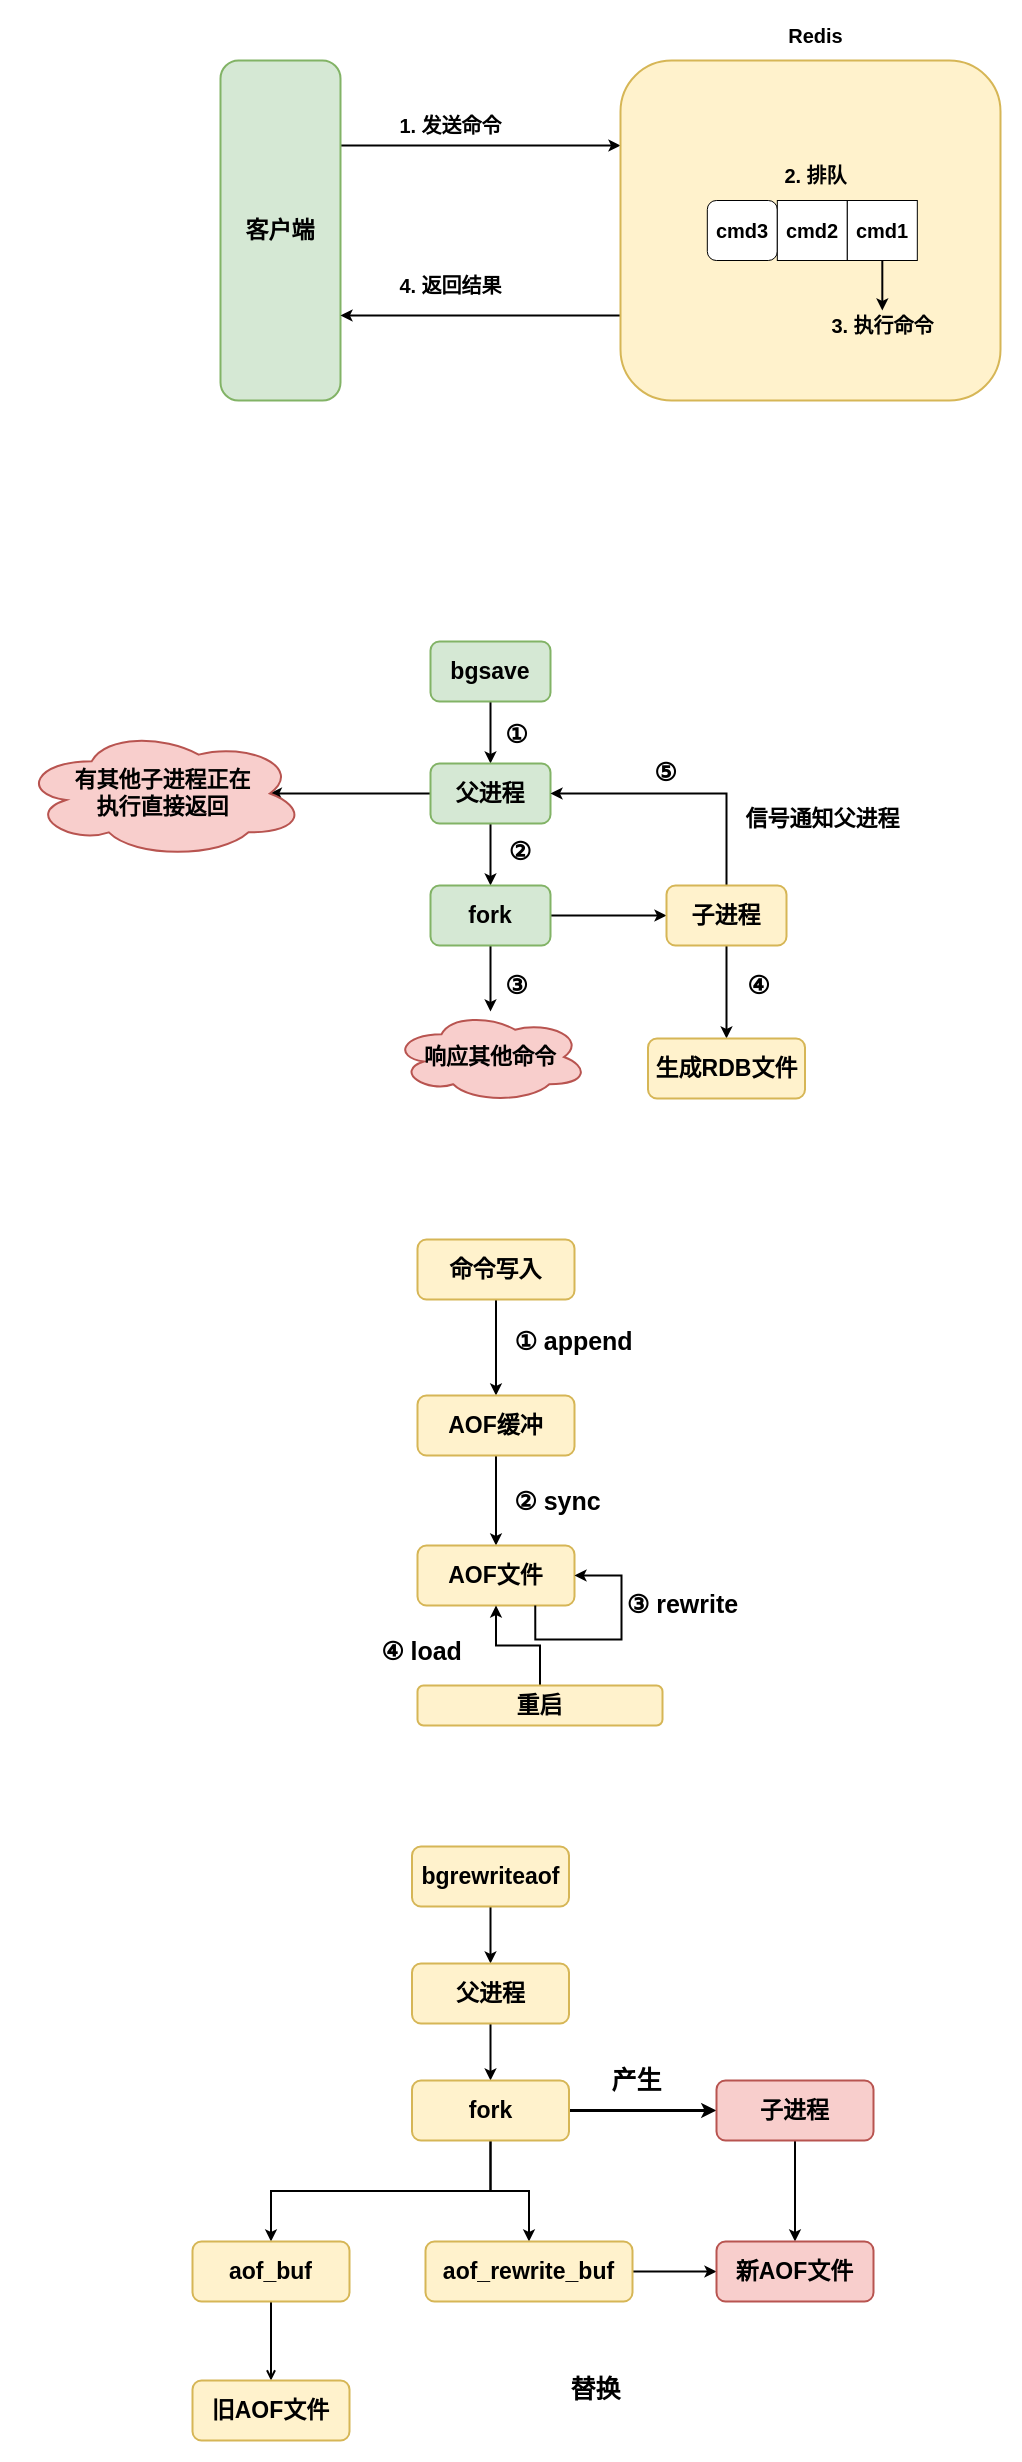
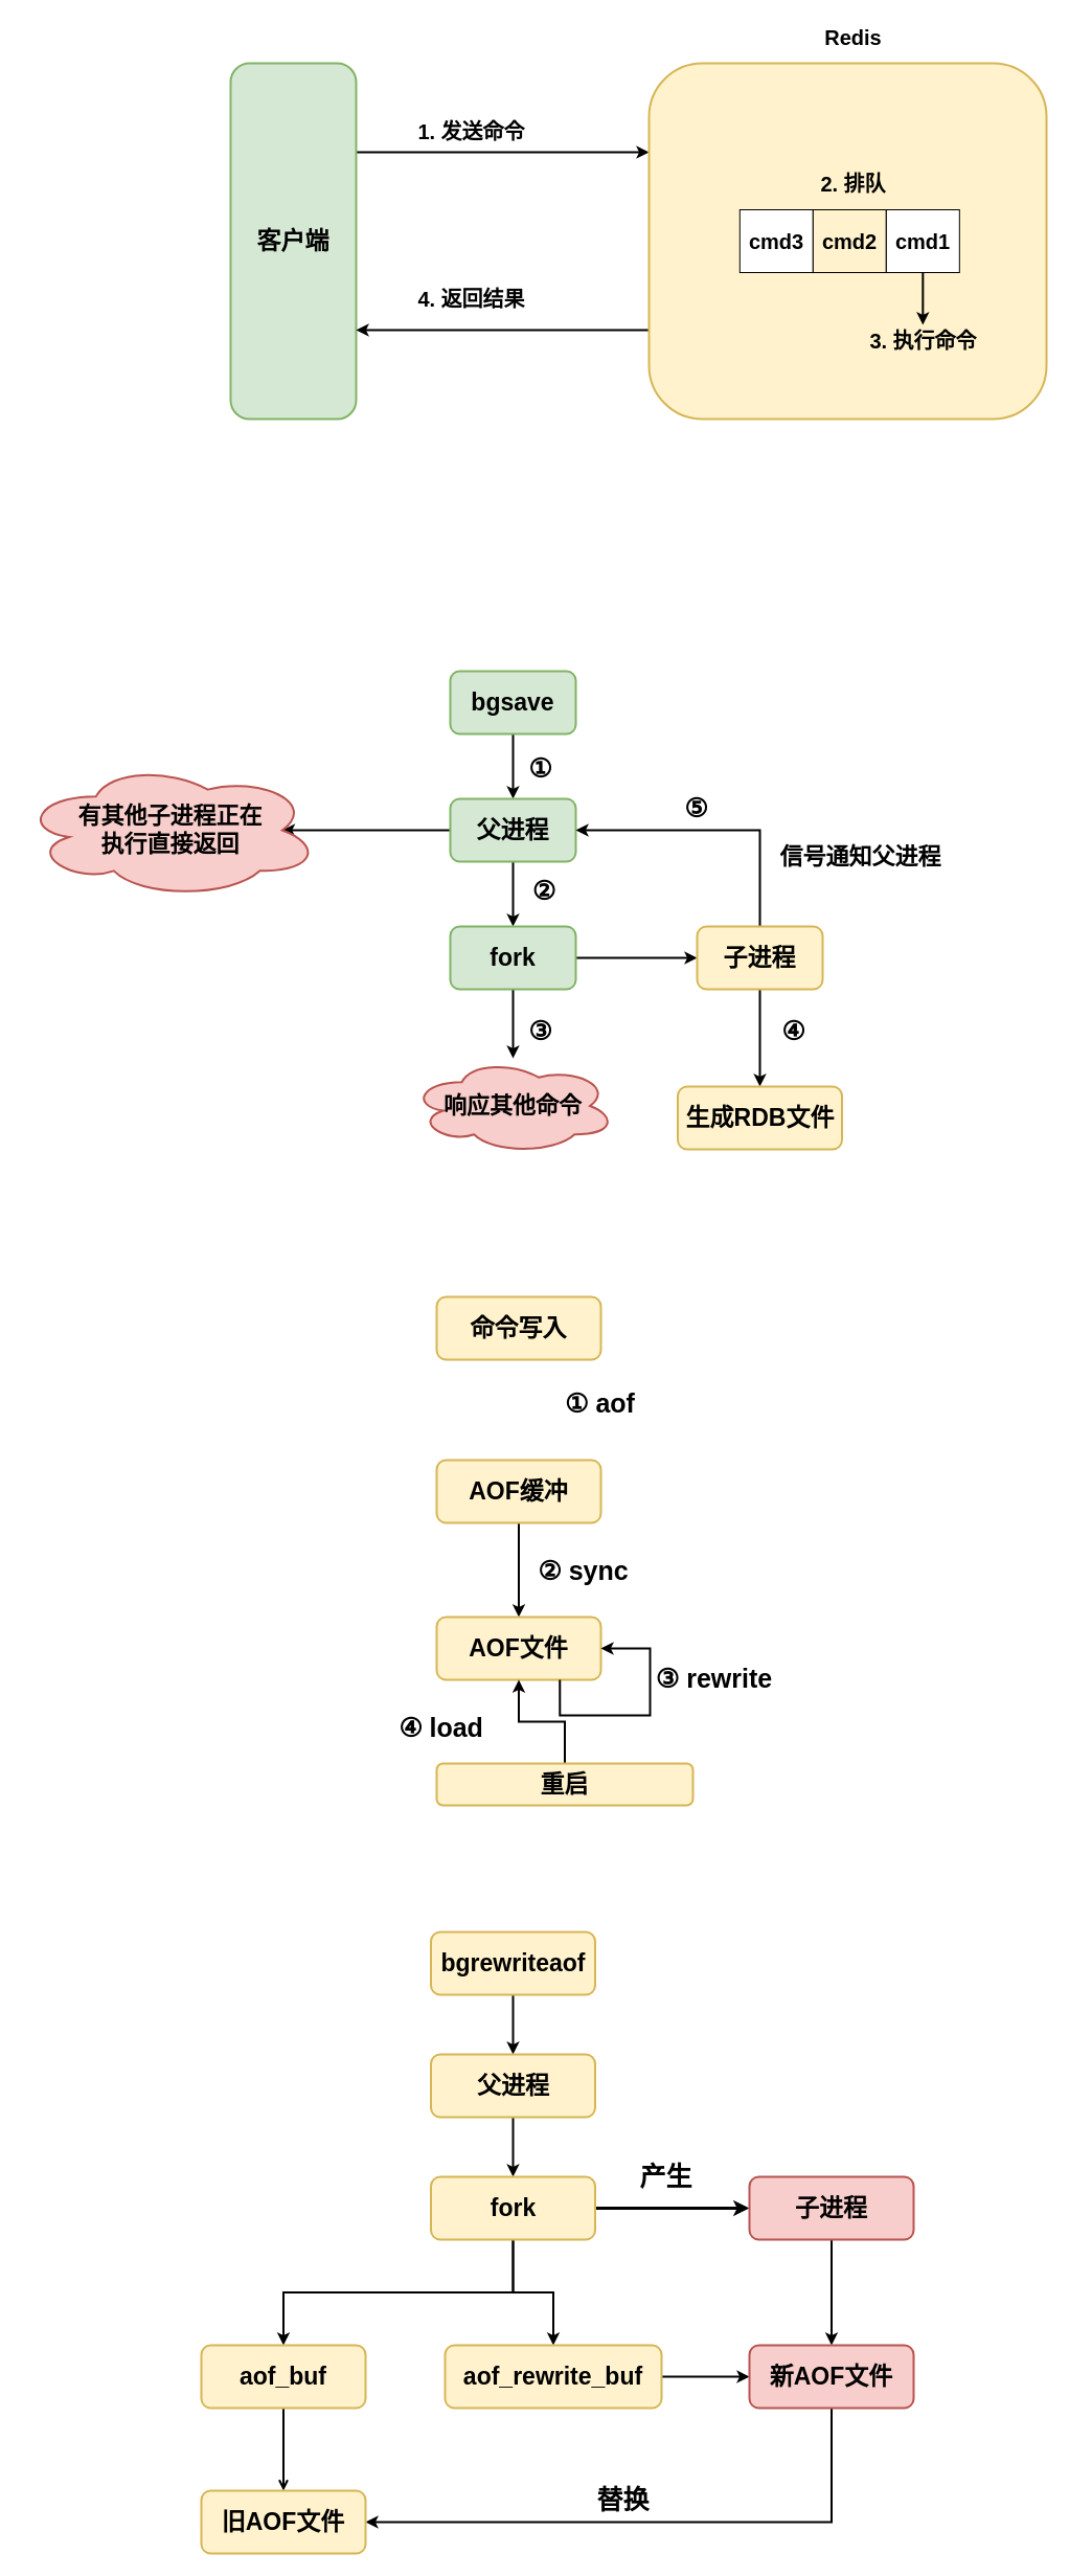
- <mxCell id="6" value="cmd3" style="whiteSpace=wrap;html=1;fontSize=20;fontStyle=1;rounded=1;" parent="1" vertex="1"><mxGeometry x="706.82" y="200" width="70" height="60" as="geometry" /></mxCell>
+ <mxCell id="6" value="cmd3" style="rounded=0;whiteSpace=wrap;html=1;fontSize=20;fontStyle=1" parent="1" vertex="1"><mxGeometry x="706.82" y="200" width="70" height="60" as="geometry" /></mxCell>
- <mxCell id="7" value="cmd2" style="rounded=0;whiteSpace=wrap;html=1;fontSize=20;fontStyle=1" parent="1" vertex="1"><mxGeometry x="776.82" y="200" width="70" height="60" as="geometry" /></mxCell>
+ <mxCell id="7" value="cmd2" style="rounded=0;whiteSpace=wrap;html=1;fontSize=20;fontStyle=1;fillColor=#fff2cc;" parent="1" vertex="1"><mxGeometry x="776.82" y="200" width="70" height="60" as="geometry" /></mxCell>
- <mxCell id="42" value="① append" style="text;html=1;align=center;verticalAlign=middle;resizable=0;points=[];autosize=1;fontSize=25;fontStyle=1" parent="1" vertex="1"><mxGeometry x="507" y="1323" width="131" height="34" as="geometry" /></mxCell>
+ <mxCell id="42" value="① aof" style="text;html=1;align=center;verticalAlign=middle;resizable=0;points=[];autosize=1;fontSize=25;fontStyle=1" parent="1" vertex="1"><mxGeometry x="507" y="1323" width="131" height="34" as="geometry" /></mxCell>
- <mxCell id="35" style="edgeStyle=orthogonalEdgeStyle;rounded=0;orthogonalLoop=1;jettySize=auto;html=1;exitX=0.5;exitY=1;exitDx=0;exitDy=0;entryX=0.5;entryY=0;entryDx=0;entryDy=0;strokeWidth=2;fontSize=25;" parent="1" source="36" target="38" edge="1"><mxGeometry relative="1" as="geometry" /></mxCell>
+ <mxCell id="61" style="edgeStyle=orthogonalEdgeStyle;rounded=0;orthogonalLoop=1;jettySize=auto;html=1;exitX=0.5;exitY=1;exitDx=0;exitDy=0;entryX=1;entryY=0.5;entryDx=0;entryDy=0;strokeWidth=2;fontSize=25;" parent="1" source="62" target="63" edge="1"><mxGeometry relative="1" as="geometry" /></mxCell>
